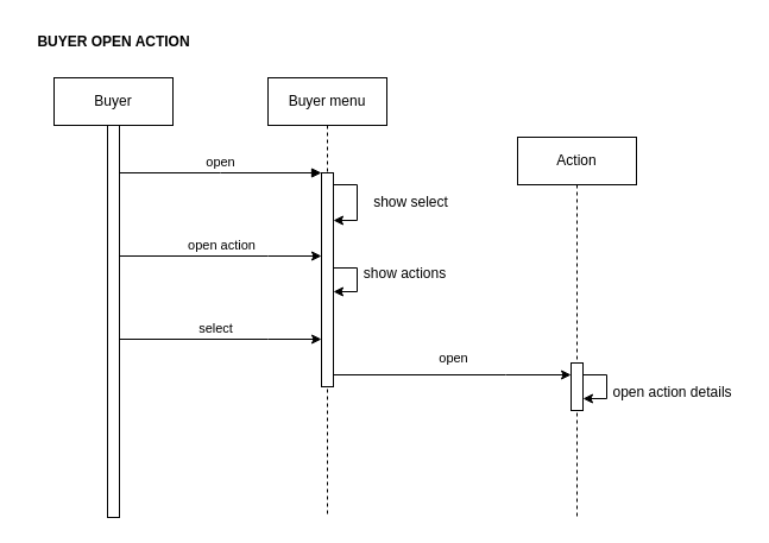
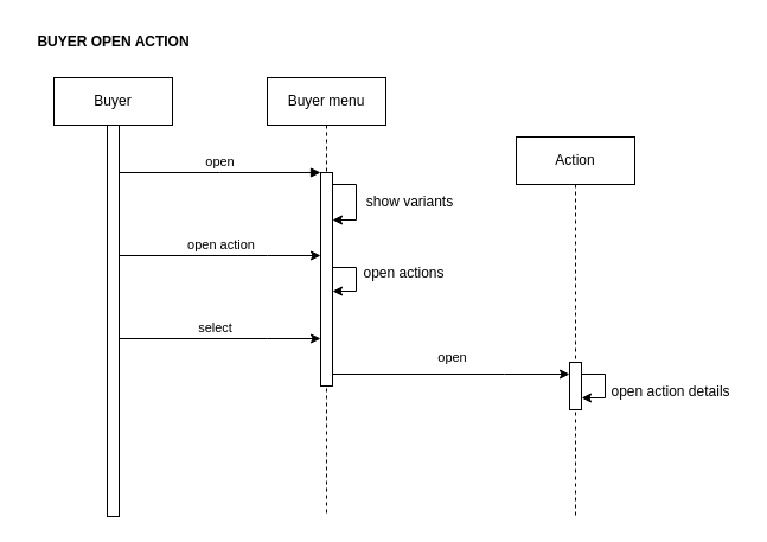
- <mxCell id="9" value="show select" style="text;html=1;align=center;verticalAlign=middle;resizable=0;points=[];autosize=1;strokeColor=none;fillColor=none;" vertex="1" parent="1"><mxGeometry x="295" y="155" width="100" height="30" as="geometry" /></mxCell>
+ <mxCell id="9" value="show variants" style="text;html=1;align=center;verticalAlign=middle;resizable=0;points=[];autosize=1;strokeColor=none;fillColor=none;" vertex="1" parent="1"><mxGeometry x="295" y="155" width="100" height="30" as="geometry" /></mxCell>
- <mxCell id="12" value="show actions" style="text;html=1;align=center;verticalAlign=middle;resizable=0;points=[];autosize=1;strokeColor=none;fillColor=none;" vertex="1" parent="1"><mxGeometry x="295" y="215" width="90" height="30" as="geometry" /></mxCell>
+ <mxCell id="12" value="open actions" style="text;html=1;align=center;verticalAlign=middle;resizable=0;points=[];autosize=1;strokeColor=none;fillColor=none;" vertex="1" parent="1"><mxGeometry x="295" y="215" width="90" height="30" as="geometry" /></mxCell>
